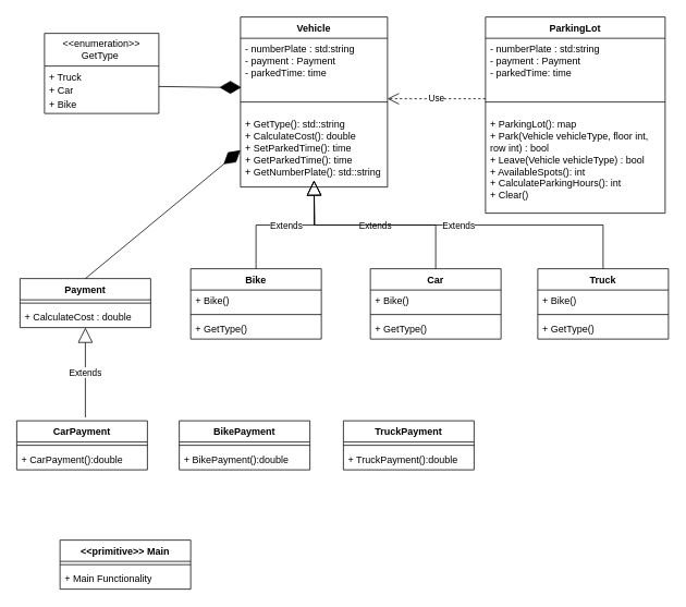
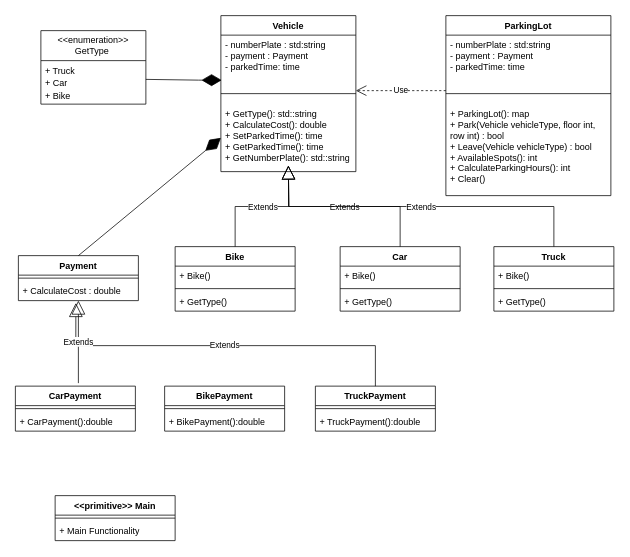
+ <mxCell id="44" value="Extends" style="endArrow=block;endSize=16;endFill=0;html=1;rounded=0;exitX=0.5;exitY=0;exitDx=0;exitDy=0;entryX=0.479;entryY=1.124;entryDx=0;entryDy=0;entryPerimeter=0;edgeStyle=orthogonalEdgeStyle;" parent="1" source="41" target="33" edge="1"><mxGeometry width="160" relative="1" as="geometry"><mxPoint x="354" y="460" as="sourcePoint" /><mxPoint x="514" y="460" as="targetPoint" /><Array as="points"><mxPoint x="500" y="460" /><mxPoint x="101" y="460" /></Array></mxGeometry></mxCell>
